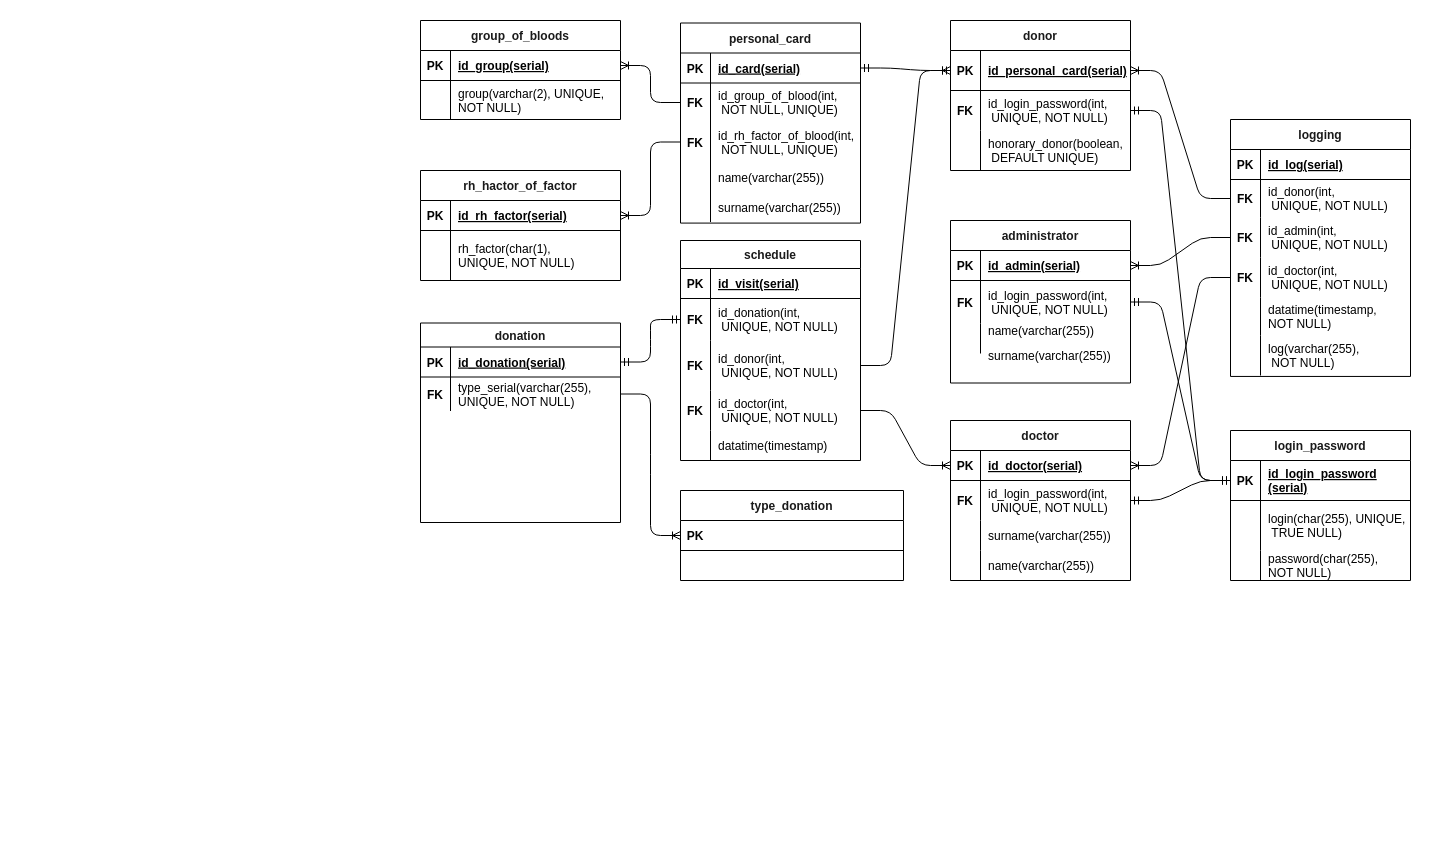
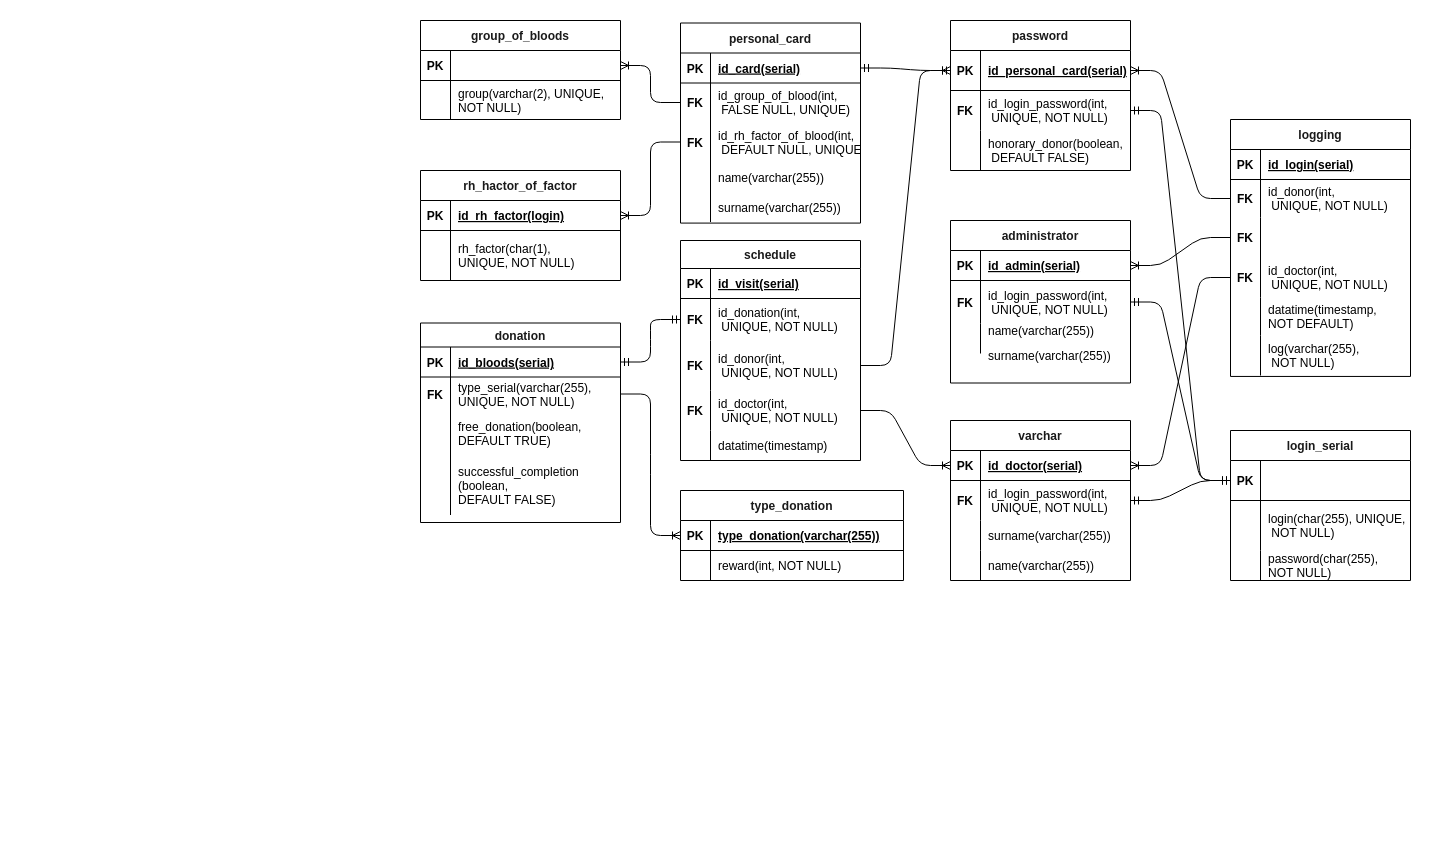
- <mxCell id="79" value="donor" style="shape=table;startSize=30;container=1;collapsible=1;childLayout=tableLayout;fixedRows=1;rowLines=0;fontStyle=1;align=center;resizeLast=1;labelBackgroundColor=#FFFFFF;fontColor=#1A1A1A;" parent="61" vertex="1"><mxGeometry x="530" width="180" height="150" as="geometry" /></mxCell>
+ <mxCell id="79" value="password" style="shape=table;startSize=30;container=1;collapsible=1;childLayout=tableLayout;fixedRows=1;rowLines=0;fontStyle=1;align=center;resizeLast=1;labelBackgroundColor=#FFFFFF;fontColor=#1A1A1A;" parent="61" vertex="1"><mxGeometry x="530" width="180" height="150" as="geometry" /></mxCell>
- <mxCell id="105" value="id_group(serial)" style="shape=partialRectangle;connectable=0;fillColor=none;top=0;left=0;bottom=0;right=0;align=left;spacingLeft=6;fontStyle=5;overflow=hidden;" parent="103" vertex="1"><mxGeometry x="30" width="170" height="30" as="geometry" /></mxCell>
- <mxCell id="36" value="id_group_of_blood(int,&#10; NOT NULL, UNIQUE)" style="shape=partialRectangle;connectable=0;fillColor=none;top=0;left=0;bottom=0;right=0;align=left;spacingLeft=6;overflow=hidden;" parent="34" vertex="1"><mxGeometry x="30" width="150" height="39" as="geometry" /></mxCell>
+ <mxCell id="36" value="id_group_of_blood(int,&#10; FALSE NULL, UNIQUE)" style="shape=partialRectangle;connectable=0;fillColor=none;top=0;left=0;bottom=0;right=0;align=left;spacingLeft=6;overflow=hidden;" parent="34" vertex="1"><mxGeometry x="30" width="150" height="39" as="geometry" /></mxCell>
- <mxCell id="39" value="id_rh_factor_of_blood(int,&#10; NOT NULL, UNIQUE)" style="shape=partialRectangle;connectable=0;fillColor=none;top=0;left=0;bottom=0;right=0;align=left;spacingLeft=6;overflow=hidden;" parent="37" vertex="1"><mxGeometry x="30" width="150" height="40" as="geometry" /></mxCell>
+ <mxCell id="39" value="id_rh_factor_of_blood(int,&#10; DEFAULT NULL, UNIQUE)" style="shape=partialRectangle;connectable=0;fillColor=none;top=0;left=0;bottom=0;right=0;align=left;spacingLeft=6;overflow=hidden;" parent="37" vertex="1"><mxGeometry x="30" width="150" height="40" as="geometry" /></mxCell>
- <mxCell id="88" value="honorary_donor(boolean,&#10; DEFAULT UNIQUE)" style="shape=partialRectangle;connectable=0;fillColor=none;top=0;left=0;bottom=0;right=0;align=left;spacingLeft=6;overflow=hidden;" parent="86" vertex="1"><mxGeometry x="30" width="150" height="40" as="geometry" /></mxCell>
+ <mxCell id="88" value="honorary_donor(boolean,&#10; DEFAULT FALSE)" style="shape=partialRectangle;connectable=0;fillColor=none;top=0;left=0;bottom=0;right=0;align=left;spacingLeft=6;overflow=hidden;" parent="86" vertex="1"><mxGeometry x="30" width="150" height="40" as="geometry" /></mxCell>
- <mxCell id="112" value="id_log(serial)" style="shape=partialRectangle;connectable=0;fillColor=none;top=0;left=0;bottom=0;right=0;align=left;spacingLeft=6;fontStyle=5;overflow=hidden;" parent="110" vertex="1"><mxGeometry x="30" width="150" height="30" as="geometry" /></mxCell>
+ <mxCell id="112" value="id_login(serial)" style="shape=partialRectangle;connectable=0;fillColor=none;top=0;left=0;bottom=0;right=0;align=left;spacingLeft=6;fontStyle=5;overflow=hidden;" parent="110" vertex="1"><mxGeometry x="30" width="150" height="30" as="geometry" /></mxCell>
- <mxCell id="75" value="id_rh_factor(serial)" style="shape=partialRectangle;connectable=0;fillColor=none;top=0;left=0;bottom=0;right=0;align=left;spacingLeft=6;fontStyle=5;overflow=hidden;" parent="73" vertex="1"><mxGeometry x="30" width="170" height="30" as="geometry" /></mxCell>
+ <mxCell id="75" value="id_rh_factor(login)" style="shape=partialRectangle;connectable=0;fillColor=none;top=0;left=0;bottom=0;right=0;align=left;spacingLeft=6;fontStyle=5;overflow=hidden;" parent="73" vertex="1"><mxGeometry x="30" width="170" height="30" as="geometry" /></mxCell>
- <mxCell id="118" value="id_admin(int,&#10; UNIQUE, NOT NULL)" style="shape=partialRectangle;connectable=0;fillColor=none;top=0;left=0;bottom=0;right=0;align=left;spacingLeft=6;overflow=hidden;" parent="116" vertex="1"><mxGeometry x="30" width="150" height="40" as="geometry" /></mxCell>
- <mxCell id="124" value="datatime(timestamp,&#10;NOT NULL)" style="shape=partialRectangle;connectable=0;fillColor=none;top=0;left=0;bottom=0;right=0;align=left;spacingLeft=6;overflow=hidden;" parent="122" vertex="1"><mxGeometry x="30" width="150" height="38" as="geometry" /></mxCell>
+ <mxCell id="124" value="datatime(timestamp,&#10;NOT DEFAULT)" style="shape=partialRectangle;connectable=0;fillColor=none;top=0;left=0;bottom=0;right=0;align=left;spacingLeft=6;overflow=hidden;" parent="122" vertex="1"><mxGeometry x="30" width="150" height="38" as="geometry" /></mxCell>
- <mxCell id="51" value="id_donation(serial)" style="shape=partialRectangle;connectable=0;fillColor=none;top=0;left=0;bottom=0;right=0;align=left;spacingLeft=6;fontStyle=5;overflow=hidden;" parent="49" vertex="1"><mxGeometry x="30" width="170" height="30" as="geometry" /></mxCell>
+ <mxCell id="51" value="id_bloods(serial)" style="shape=partialRectangle;connectable=0;fillColor=none;top=0;left=0;bottom=0;right=0;align=left;spacingLeft=6;fontStyle=5;overflow=hidden;" parent="49" vertex="1"><mxGeometry x="30" width="170" height="30" as="geometry" /></mxCell>
+ <mxCell id="57" value="free_donation(boolean, &#10;DEFAULT TRUE) " style="shape=partialRectangle;connectable=0;fillColor=none;top=0;left=0;bottom=0;right=0;align=left;spacingLeft=6;overflow=hidden;" parent="55" vertex="1"><mxGeometry x="30" width="170" height="44" as="geometry" /></mxCell>
- <mxCell id="128" value="doctor" style="shape=table;startSize=30;container=1;collapsible=1;childLayout=tableLayout;fixedRows=1;rowLines=0;fontStyle=1;align=center;resizeLast=1;labelBackgroundColor=#FFFFFF;fontColor=#1A1A1A;" parent="61" vertex="1"><mxGeometry x="530" y="400" width="180" height="160.0" as="geometry" /></mxCell>
+ <mxCell id="128" value="varchar" style="shape=table;startSize=30;container=1;collapsible=1;childLayout=tableLayout;fixedRows=1;rowLines=0;fontStyle=1;align=center;resizeLast=1;labelBackgroundColor=#FFFFFF;fontColor=#1A1A1A;" parent="61" vertex="1"><mxGeometry x="530" y="400" width="180" height="160.0" as="geometry" /></mxCell>
- <mxCell id="89" value="login_password" style="shape=table;startSize=30;container=1;collapsible=1;childLayout=tableLayout;fixedRows=1;rowLines=0;fontStyle=1;align=center;resizeLast=1;labelBackgroundColor=#FFFFFF;fontColor=#1A1A1A;" parent="61" vertex="1"><mxGeometry x="810" y="410" width="180" height="150.0" as="geometry" /></mxCell>
+ <mxCell id="89" value="login_serial" style="shape=table;startSize=30;container=1;collapsible=1;childLayout=tableLayout;fixedRows=1;rowLines=0;fontStyle=1;align=center;resizeLast=1;labelBackgroundColor=#FFFFFF;fontColor=#1A1A1A;" parent="61" vertex="1"><mxGeometry x="810" y="410" width="180" height="150.0" as="geometry" /></mxCell>
- <mxCell id="92" value="id_login_password&#10;(serial)" style="shape=partialRectangle;connectable=0;fillColor=none;top=0;left=0;bottom=0;right=0;align=left;spacingLeft=6;fontStyle=5;overflow=hidden;" parent="90" vertex="1"><mxGeometry x="30" width="150" height="40" as="geometry" /></mxCell>
+ <mxCell id="60" value="successful_completion&#10;(boolean, &#10;DEFAULT FALSE)" style="shape=partialRectangle;connectable=0;fillColor=none;top=0;left=0;bottom=0;right=0;align=left;spacingLeft=6;overflow=hidden;" parent="58" vertex="1"><mxGeometry x="30" width="170" height="60" as="geometry" /></mxCell>
- <mxCell id="95" value="login(char(255), UNIQUE,&#10; TRUE NULL)" style="shape=partialRectangle;connectable=0;fillColor=none;top=0;left=0;bottom=0;right=0;align=left;spacingLeft=6;overflow=hidden;" parent="93" vertex="1"><mxGeometry x="30" width="150" height="50" as="geometry" /></mxCell>
+ <mxCell id="95" value="login(char(255), UNIQUE,&#10; NOT NULL)" style="shape=partialRectangle;connectable=0;fillColor=none;top=0;left=0;bottom=0;right=0;align=left;spacingLeft=6;overflow=hidden;" parent="93" vertex="1"><mxGeometry x="30" width="150" height="50" as="geometry" /></mxCell>
+ <mxCell id="146" value="type_donation(varchar(255))" style="shape=partialRectangle;connectable=0;fillColor=none;top=0;left=0;bottom=0;right=0;align=left;spacingLeft=6;fontStyle=5;overflow=hidden;" parent="144" vertex="1"><mxGeometry x="30" width="193" height="30" as="geometry" /></mxCell>
+ <mxCell id="149" value="reward(int, NOT NULL)" style="shape=partialRectangle;connectable=0;fillColor=none;top=0;left=0;bottom=0;right=0;align=left;spacingLeft=6;overflow=hidden;" parent="147" vertex="1"><mxGeometry x="30" width="193" height="30" as="geometry" /></mxCell>
